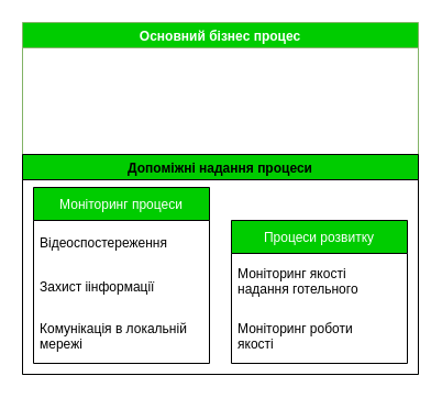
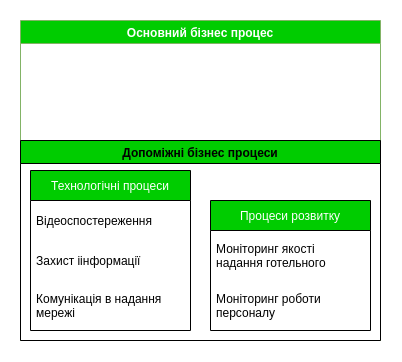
- <mxCell id="3" value="Допоміжні надання процеси" style="swimlane;fontColor=#000000;fillColor=#00CC00;" vertex="1" parent="2"><mxGeometry y="120" width="360" height="200" as="geometry" /></mxCell>
+ <mxCell id="3" value="Допоміжні бізнес процеси" style="swimlane;fontColor=#000000;fillColor=#00CC00;" vertex="1" parent="2"><mxGeometry y="120" width="360" height="200" as="geometry" /></mxCell>
- <mxCell id="7" value="Моніторинг процеси" style="swimlane;fontStyle=0;childLayout=stackLayout;horizontal=1;startSize=30;horizontalStack=0;resizeParent=1;resizeParentMax=0;resizeLast=0;collapsible=1;marginBottom=0;fontColor=#FFFFFF;fillColor=#00CC00;" vertex="1" parent="3"><mxGeometry x="10" y="30" width="160" height="160" as="geometry" /></mxCell>
+ <mxCell id="7" value="Технологічні процеси" style="swimlane;fontStyle=0;childLayout=stackLayout;horizontal=1;startSize=30;horizontalStack=0;resizeParent=1;resizeParentMax=0;resizeLast=0;collapsible=1;marginBottom=0;fontColor=#FFFFFF;fillColor=#00CC00;" vertex="1" parent="3"><mxGeometry x="10" y="30" width="160" height="160" as="geometry" /></mxCell>
- <mxCell id="10" value="Комунікація в локальній &#10;мережі" style="text;strokeColor=none;fillColor=none;align=left;verticalAlign=middle;spacingLeft=4;spacingRight=4;overflow=hidden;points=[[0,0.5],[1,0.5]];portConstraint=eastwest;rotatable=0;fontColor=#000000;" vertex="1" parent="7"><mxGeometry y="110" width="160" height="50" as="geometry" /></mxCell>
+ <mxCell id="10" value="Комунікація в надання &#10;мережі" style="text;strokeColor=none;fillColor=none;align=left;verticalAlign=middle;spacingLeft=4;spacingRight=4;overflow=hidden;points=[[0,0.5],[1,0.5]];portConstraint=eastwest;rotatable=0;fontColor=#000000;" vertex="1" parent="7"><mxGeometry y="110" width="160" height="50" as="geometry" /></mxCell>
- <mxCell id="6" value="Моніторинг роботи &#10;якості" style="text;strokeColor=none;fillColor=none;align=left;verticalAlign=middle;spacingLeft=4;spacingRight=4;overflow=hidden;points=[[0,0.5],[1,0.5]];portConstraint=eastwest;rotatable=0;fontColor=#000000;" vertex="1" parent="4"><mxGeometry y="80" width="160" height="50" as="geometry" /></mxCell>
+ <mxCell id="6" value="Моніторинг роботи &#10;персоналу" style="text;strokeColor=none;fillColor=none;align=left;verticalAlign=middle;spacingLeft=4;spacingRight=4;overflow=hidden;points=[[0,0.5],[1,0.5]];portConstraint=eastwest;rotatable=0;fontColor=#000000;" vertex="1" parent="4"><mxGeometry y="80" width="160" height="50" as="geometry" /></mxCell>
